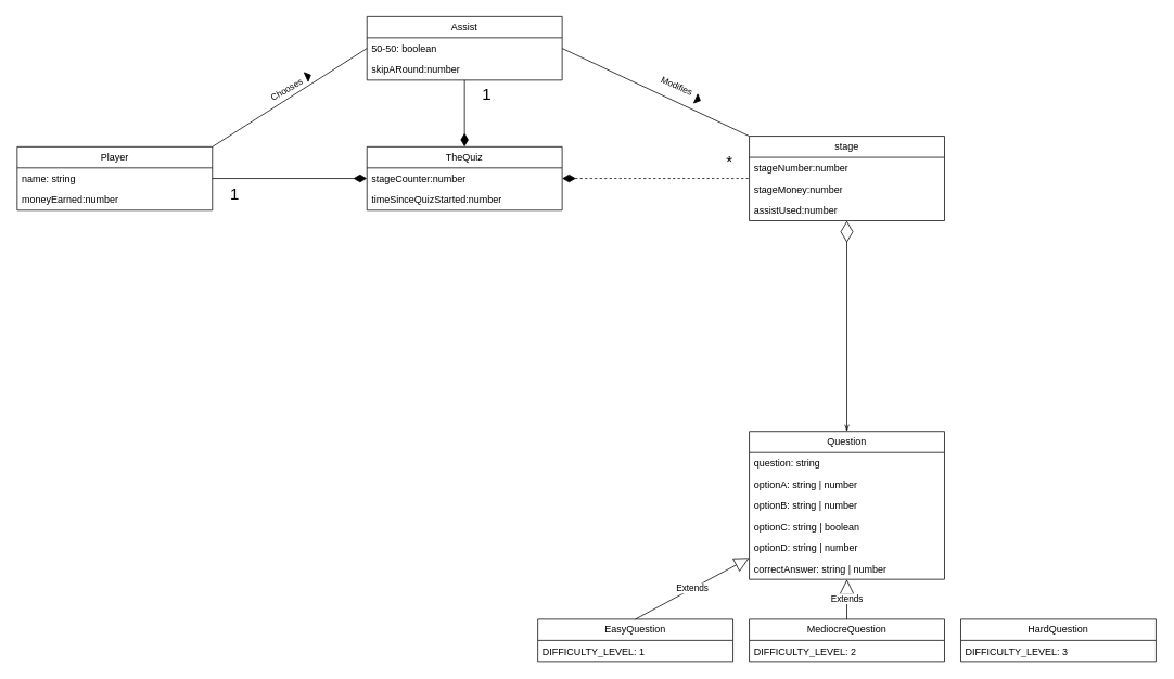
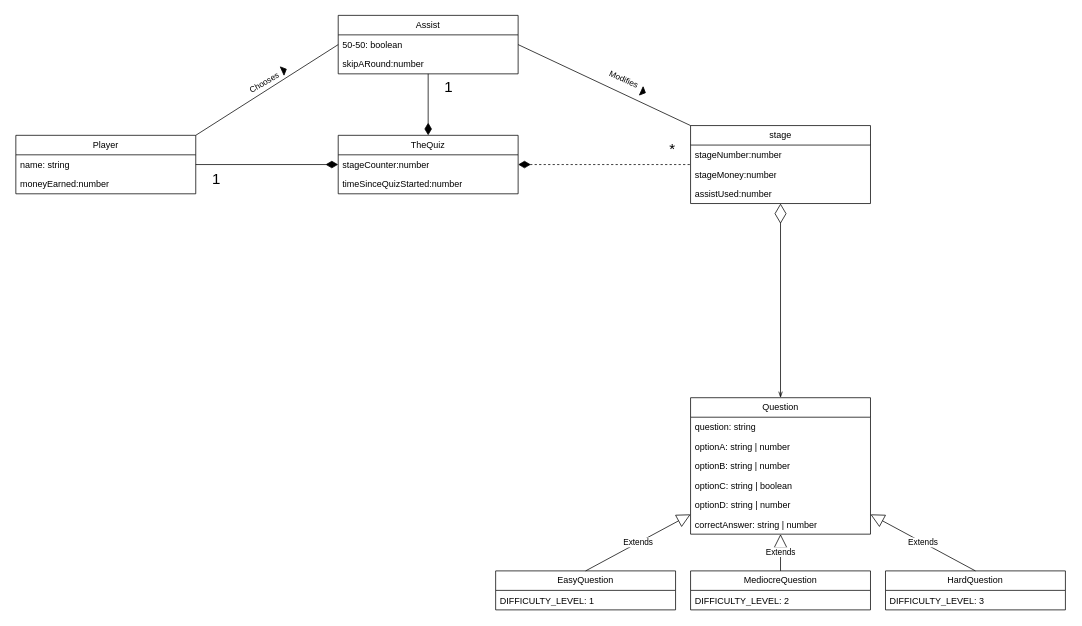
+ <mxCell id="19" value="Extends" style="endArrow=block;endSize=16;endFill=0;html=1;rounded=0;exitX=0.5;exitY=0;exitDx=0;exitDy=0;" edge="1" parent="1" source="16" target="5"><mxGeometry width="160" relative="1" as="geometry"><mxPoint x="790" y="771" as="sourcePoint" /><mxPoint x="1160" y="680" as="targetPoint" /></mxGeometry></mxCell>
